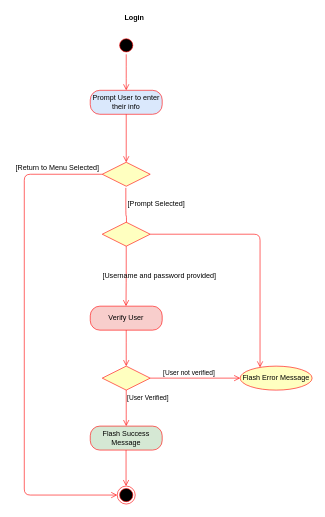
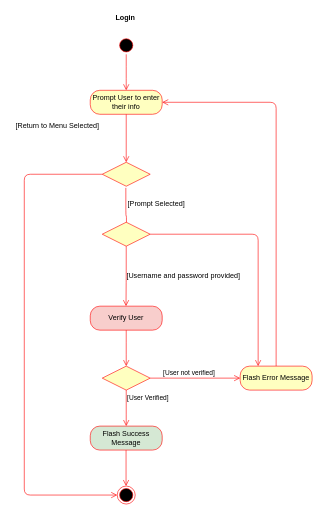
- <mxCell id="9" value="&lt;b&gt;Login&lt;/b&gt;&amp;nbsp;" style="text;html=1;align=center;verticalAlign=middle;resizable=0;points=[];autosize=1;" parent="1" vertex="1"><mxGeometry x="200" y="20" width="50" height="20" as="geometry" /></mxCell>
+ <mxCell id="9" value="&lt;b&gt;Login&lt;/b&gt;&amp;nbsp;" style="text;html=1;align=center;verticalAlign=middle;resizable=0;points=[];autosize=1;" parent="1" vertex="1"><mxGeometry x="185" y="20" width="50" height="20" as="geometry" /></mxCell>
- <mxCell id="4" value="Prompt User to enter their info" style="rounded=1;whiteSpace=wrap;html=1;arcSize=40;fontColor=#000000;fillColor=#dae8fc;strokeColor=#ff0000;" parent="1" vertex="1"><mxGeometry x="150" y="150" width="120" height="40" as="geometry" /></mxCell>
+ <mxCell id="4" value="Prompt User to enter their info" style="rounded=1;whiteSpace=wrap;html=1;arcSize=40;fontColor=#000000;fillColor=#ffffc0;strokeColor=#ff0000;" parent="1" vertex="1"><mxGeometry x="150" y="150" width="120" height="40" as="geometry" /></mxCell>
- <mxCell id="20" value="[Return to Menu Selected]" style="text;html=1;align=center;verticalAlign=middle;resizable=0;points=[];autosize=1;" parent="1" vertex="1"><mxGeometry x="20" y="270" width="150" height="20" as="geometry" /></mxCell>
+ <mxCell id="20" value="[Return to Menu Selected]" style="text;html=1;align=center;verticalAlign=middle;resizable=0;points=[];autosize=1;" parent="1" vertex="1"><mxGeometry x="20" y="200" width="150" height="20" as="geometry" /></mxCell>
+ <mxCell id="16" style="edgeStyle=orthogonalEdgeStyle;orthogonalLoop=1;jettySize=auto;html=1;entryX=1;entryY=0.5;entryDx=0;entryDy=0;endArrow=open;endSize=8;strokeColor=#ff0000;align=left;exitX=0.5;exitY=0;exitDx=0;exitDy=0;" parent="1" source="17" target="4" edge="1"><mxGeometry relative="1" as="geometry"><Array as="points"><mxPoint x="460" y="170" /></Array><mxPoint x="270" y="270" as="targetPoint" /></mxGeometry></mxCell>
- <mxCell id="25" value="[Username and password provided]" style="text;html=1;align=center;verticalAlign=middle;resizable=0;points=[];autosize=1;" parent="1" vertex="1"><mxGeometry x="165" y="450" width="200" height="20" as="geometry" /></mxCell>
+ <mxCell id="25" value="[Username and password provided]" style="text;html=1;align=center;verticalAlign=middle;resizable=0;points=[];autosize=1;" parent="1" vertex="1"><mxGeometry x="205" y="450" width="200" height="20" as="geometry" /></mxCell>
- <mxCell id="17" value="Flash Error Message" style="ellipse;whiteSpace=wrap;html=1;arcSize=40;fontColor=#000000;fillColor=#ffffc0;strokeColor=#ff0000;" parent="1" vertex="1"><mxGeometry x="400" y="610" width="120" height="40" as="geometry" /></mxCell>
+ <mxCell id="17" value="Flash Error Message" style="rounded=1;whiteSpace=wrap;html=1;arcSize=40;fontColor=#000000;fillColor=#ffffc0;strokeColor=#ff0000;" parent="1" vertex="1"><mxGeometry x="400" y="610" width="120" height="40" as="geometry" /></mxCell>
